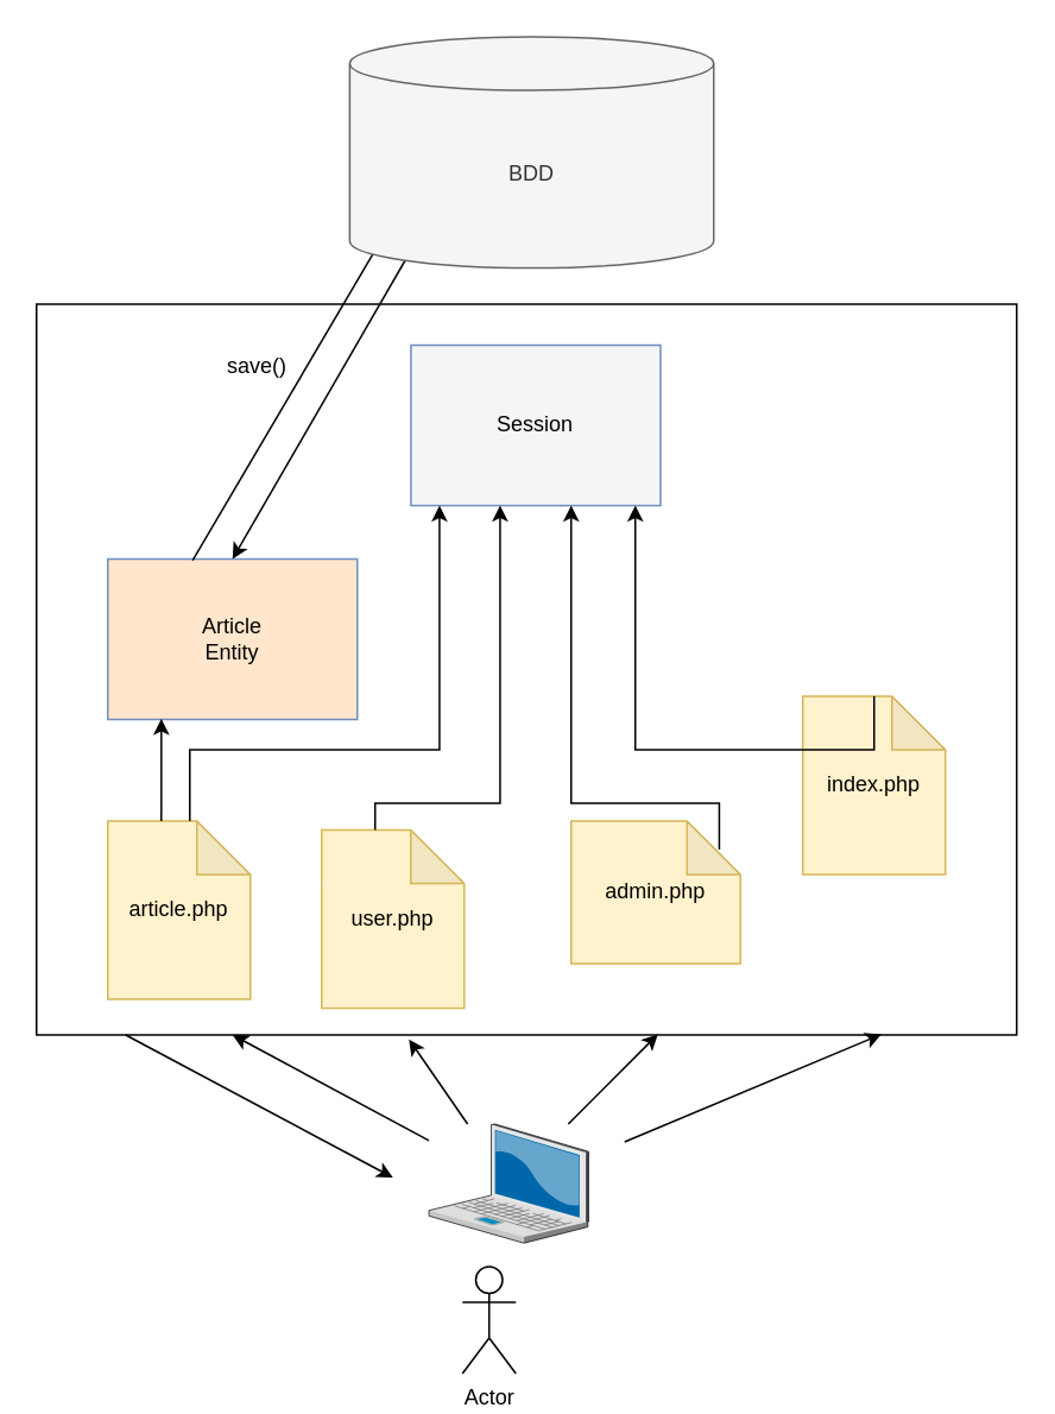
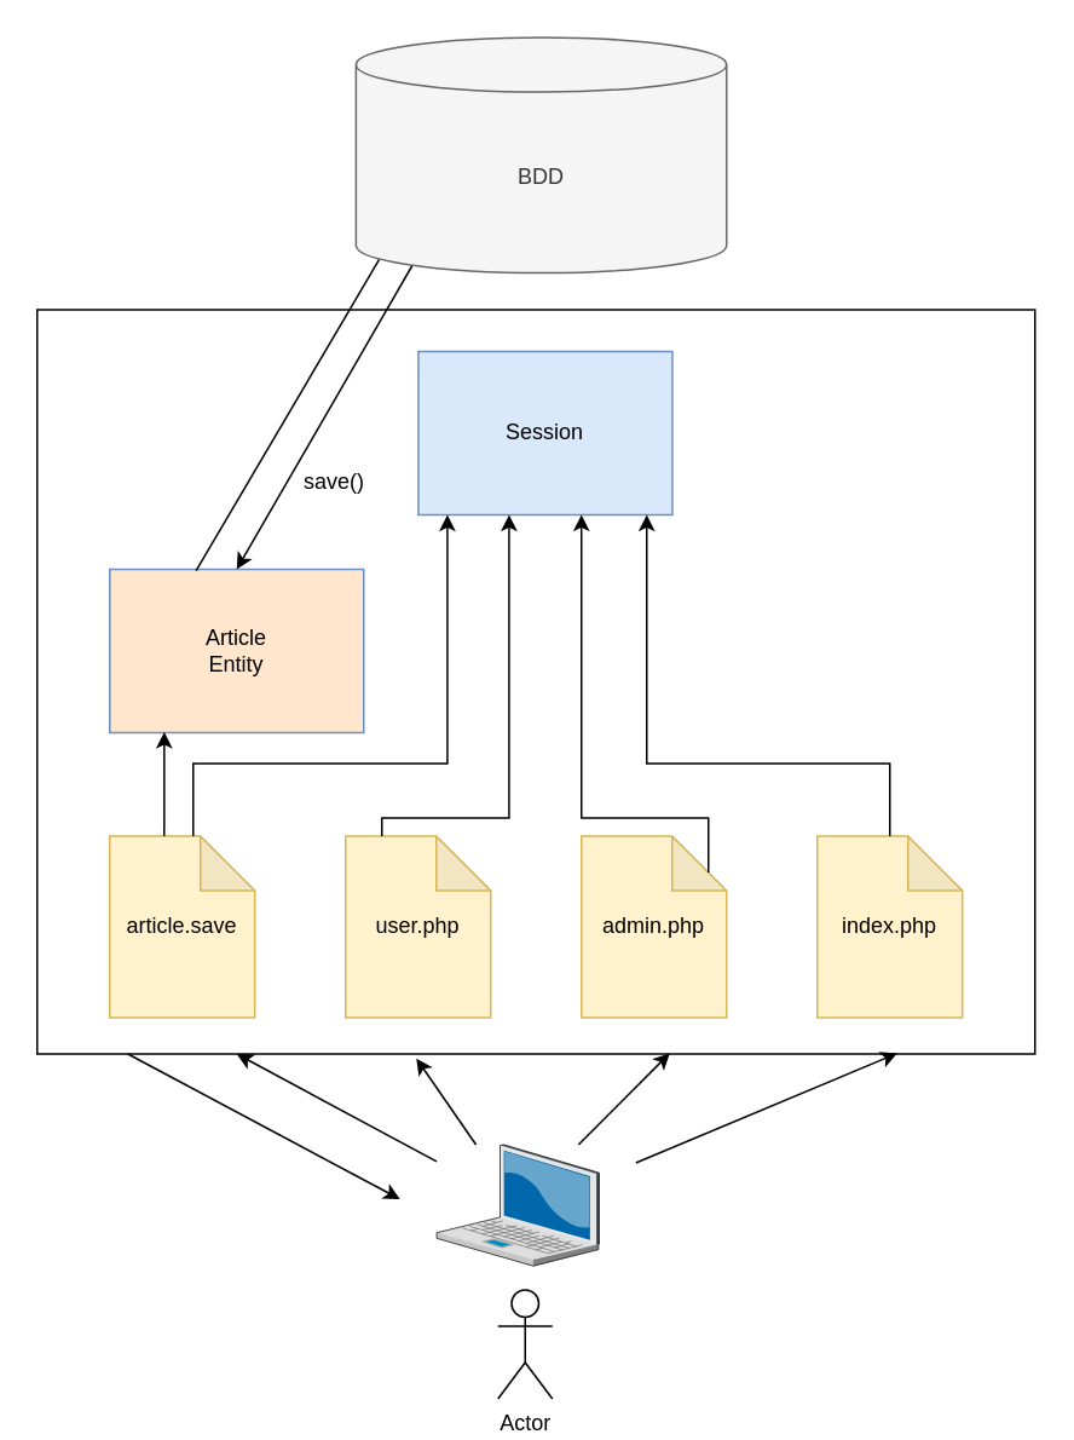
- <mxCell id="24" value="save()" style="text;html=1;strokeColor=none;fillColor=none;align=center;verticalAlign=middle;whiteSpace=wrap;rounded=0;" vertex="1" parent="1"><mxGeometry x="114" y="190" width="60" height="30" as="geometry" /></mxCell>
+ <mxCell id="24" value="save()" style="text;html=1;strokeColor=none;fillColor=none;align=center;verticalAlign=middle;whiteSpace=wrap;rounded=0;" vertex="1" parent="1"><mxGeometry x="154" y="250" width="60" height="30" as="geometry" /></mxCell>
- <mxCell id="10" value="Session" style="rounded=0;whiteSpace=wrap;html=1;fillColor=#f5f5f5;strokeColor=#6c8ebf;" vertex="1" parent="1"><mxGeometry x="230.12" y="193" width="140" height="90" as="geometry" /></mxCell>
+ <mxCell id="10" value="Session" style="rounded=0;whiteSpace=wrap;html=1;fillColor=#dae8fc;strokeColor=#6c8ebf;" vertex="1" parent="1"><mxGeometry x="230.12" y="193" width="140" height="90" as="geometry" /></mxCell>
- <mxCell id="7" value="index.php" style="shape=note;whiteSpace=wrap;html=1;backgroundOutline=1;darkOpacity=0.05;fillColor=#fff2cc;strokeColor=#d6b656;" vertex="1" parent="1"><mxGeometry x="450" y="390" width="80" height="100" as="geometry" /></mxCell>
+ <mxCell id="7" value="index.php" style="shape=note;whiteSpace=wrap;html=1;backgroundOutline=1;darkOpacity=0.05;fillColor=#fff2cc;strokeColor=#d6b656;" vertex="1" parent="1"><mxGeometry x="450" y="460" width="80" height="100" as="geometry" /></mxCell>
- <mxCell id="6" value="admin.php" style="shape=note;whiteSpace=wrap;html=1;backgroundOutline=1;darkOpacity=0.05;fillColor=#fff2cc;strokeColor=#d6b656;" vertex="1" parent="1"><mxGeometry x="320" y="460" width="95" height="80" as="geometry" /></mxCell>
+ <mxCell id="6" value="admin.php" style="shape=note;whiteSpace=wrap;html=1;backgroundOutline=1;darkOpacity=0.05;fillColor=#fff2cc;strokeColor=#d6b656;" vertex="1" parent="1"><mxGeometry x="320" y="460" width="80" height="100" as="geometry" /></mxCell>
- <mxCell id="4" value="article.php" style="shape=note;whiteSpace=wrap;html=1;backgroundOutline=1;darkOpacity=0.05;fillColor=#fff2cc;strokeColor=#d6b656;" vertex="1" parent="1"><mxGeometry x="60" y="460" width="80" height="100" as="geometry" /></mxCell>
+ <mxCell id="4" value="article.save" style="shape=note;whiteSpace=wrap;html=1;backgroundOutline=1;darkOpacity=0.05;fillColor=#fff2cc;strokeColor=#d6b656;" vertex="1" parent="1"><mxGeometry x="60" y="460" width="80" height="100" as="geometry" /></mxCell>
- <mxCell id="5" value="user.php" style="shape=note;whiteSpace=wrap;html=1;backgroundOutline=1;darkOpacity=0.05;fillColor=#fff2cc;strokeColor=#d6b656;" vertex="1" parent="1"><mxGeometry x="180" y="465" width="80" height="100" as="geometry" /></mxCell>
+ <mxCell id="5" value="user.php" style="shape=note;whiteSpace=wrap;html=1;backgroundOutline=1;darkOpacity=0.05;fillColor=#fff2cc;strokeColor=#d6b656;" vertex="1" parent="1"><mxGeometry x="190" y="460" width="80" height="100" as="geometry" /></mxCell>
- <mxCell id="3" value="Actor" style="shape=umlActor;verticalLabelPosition=bottom;verticalAlign=top;html=1;outlineConnect=0;" vertex="1" parent="1"><mxGeometry x="259" y="710" width="30" height="60" as="geometry" /></mxCell>
+ <mxCell id="3" value="Actor" style="shape=umlActor;verticalLabelPosition=bottom;verticalAlign=top;html=1;outlineConnect=0;" vertex="1" parent="1"><mxGeometry x="274" y="710" width="30" height="60" as="geometry" /></mxCell>
